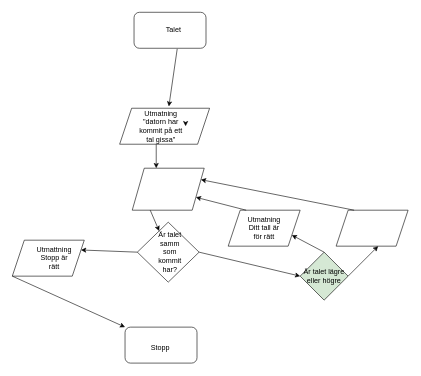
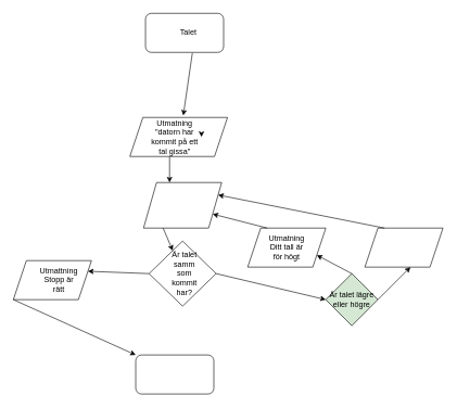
- <mxCell id="22" value="Utmatning&lt;br&gt;Ditt tall är för rätt" style="text;html=1;strokeColor=none;fillColor=none;align=center;verticalAlign=middle;whiteSpace=wrap;rounded=0;" vertex="1" parent="1"><mxGeometry x="420" y="370" width="40" height="20" as="geometry" /></mxCell>
+ <mxCell id="22" value="Utmatning&lt;br&gt;Ditt tall är för högt" style="text;html=1;strokeColor=none;fillColor=none;align=center;verticalAlign=middle;whiteSpace=wrap;rounded=0;" vertex="1" parent="1"><mxGeometry x="420" y="370" width="40" height="20" as="geometry" /></mxCell>
- <mxCell id="18" value="Stopp" style="text;html=1;strokeColor=none;fillColor=none;align=center;verticalAlign=middle;whiteSpace=wrap;rounded=0;" vertex="1" parent="1"><mxGeometry x="247" y="570" width="40" height="20" as="geometry" /></mxCell>
